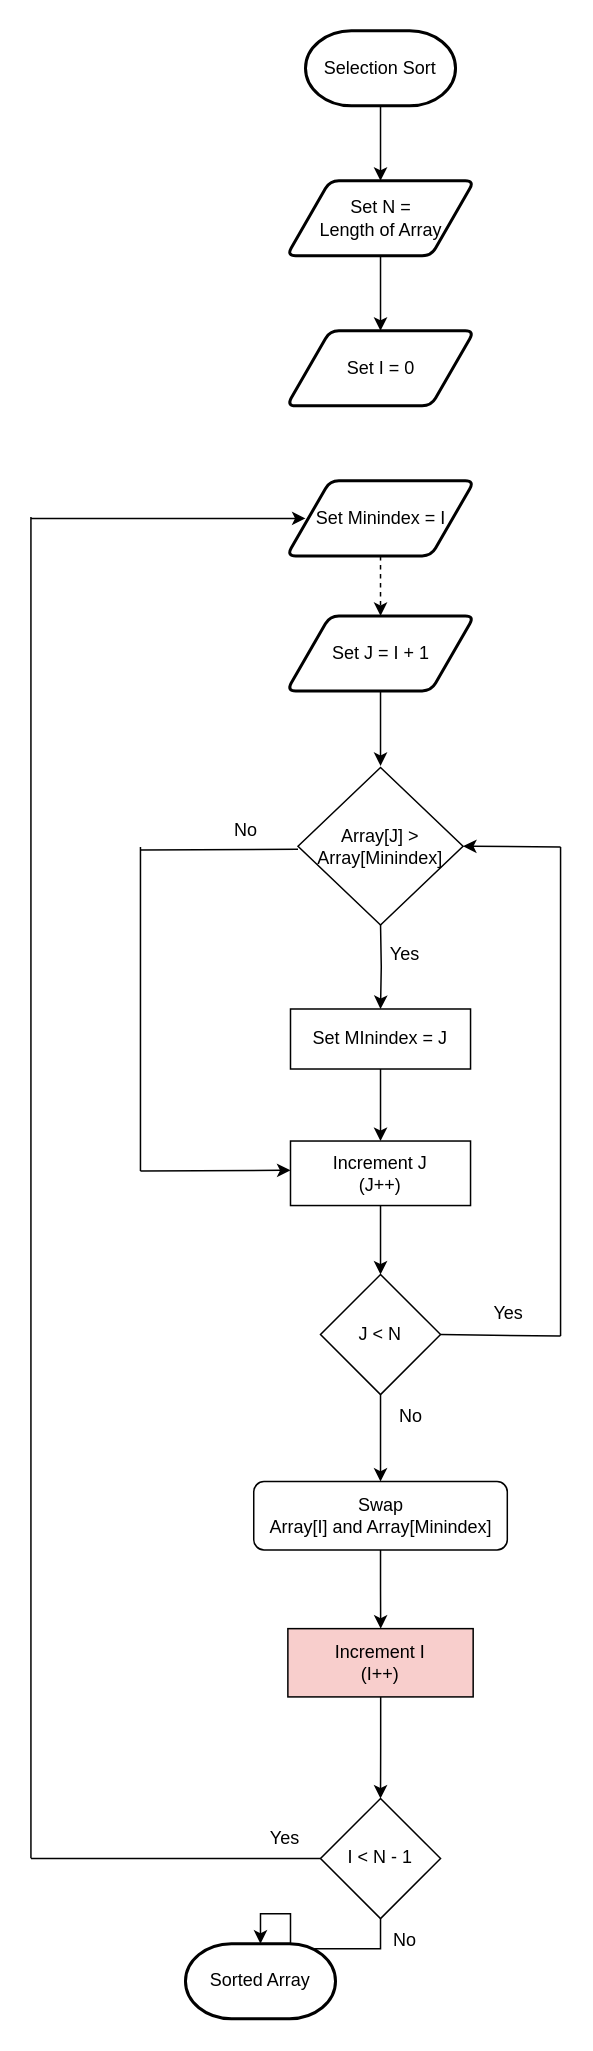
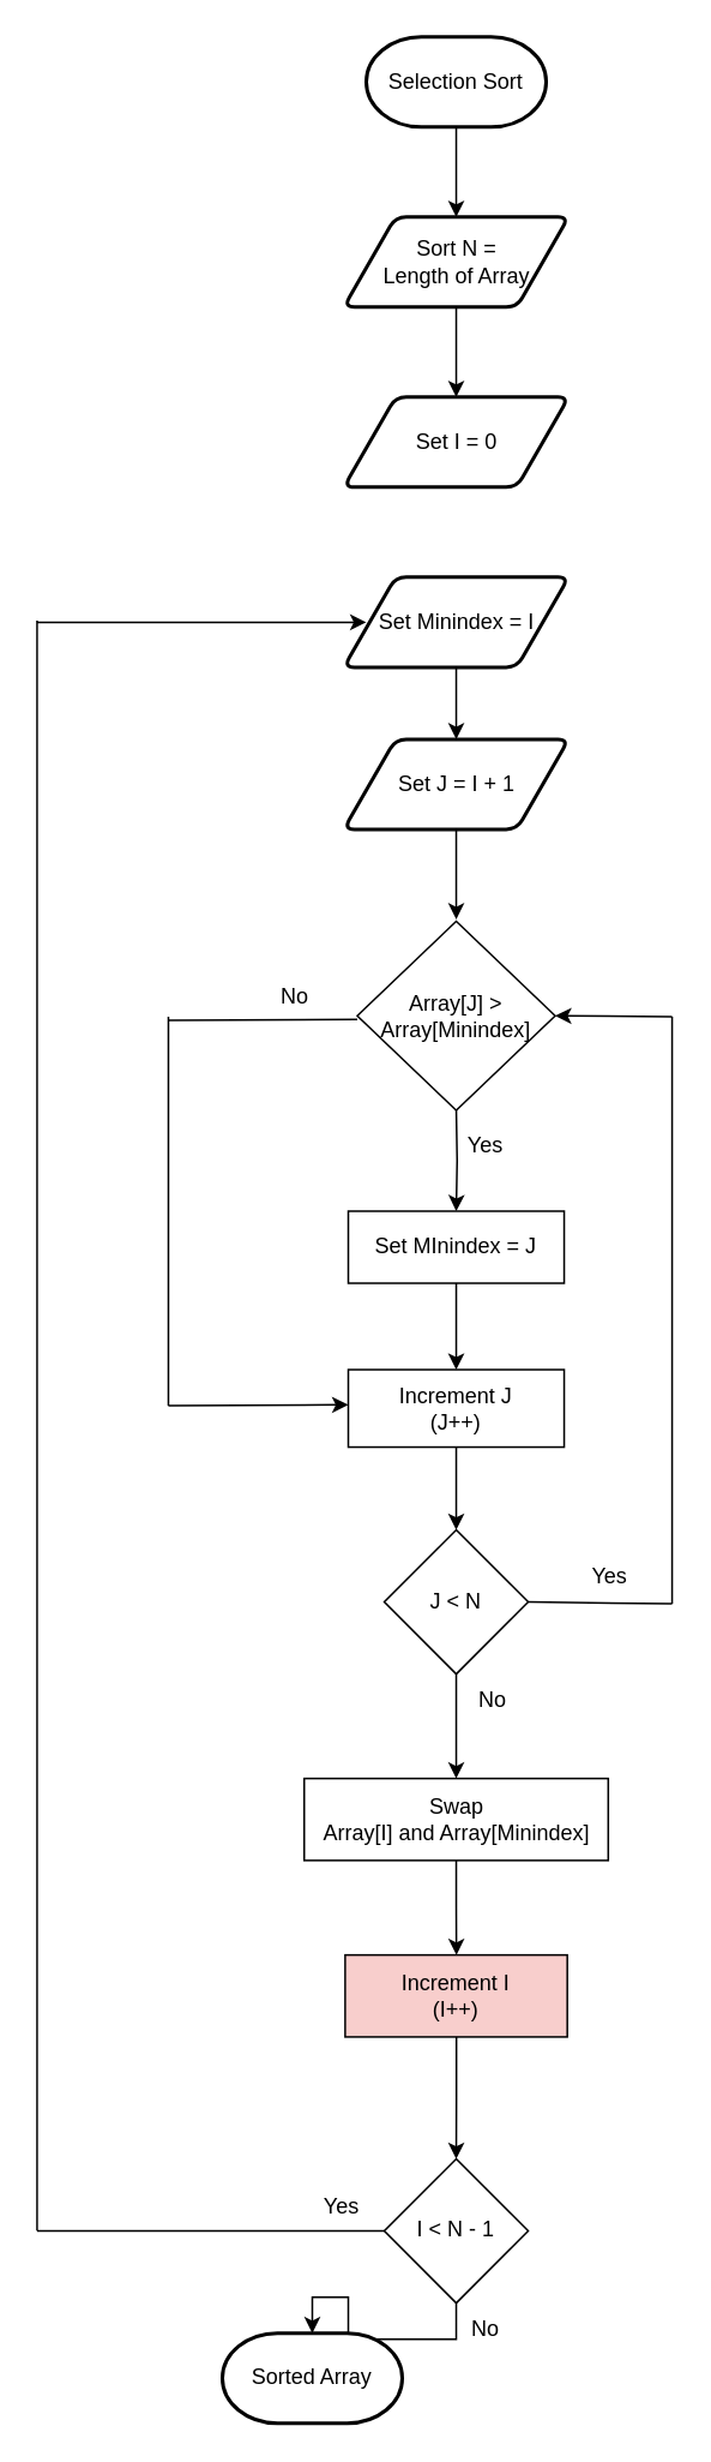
- <mxCell id="5" value="Set N =&lt;div&gt;Length of Array&lt;/div&gt;" style="shape=parallelogram;html=1;strokeWidth=2;perimeter=parallelogramPerimeter;whiteSpace=wrap;rounded=1;arcSize=12;size=0.23;" vertex="1" parent="1"><mxGeometry x="190.5" y="120" width="125" height="50" as="geometry" /></mxCell>
+ <mxCell id="5" value="Sort N =&lt;div&gt;Length of Array&lt;/div&gt;" style="shape=parallelogram;html=1;strokeWidth=2;perimeter=parallelogramPerimeter;whiteSpace=wrap;rounded=1;arcSize=12;size=0.23;" vertex="1" parent="1"><mxGeometry x="190.5" y="120" width="125" height="50" as="geometry" /></mxCell>
- <mxCell id="7" value="" style="edgeStyle=orthogonalEdgeStyle;rounded=0;orthogonalLoop=1;jettySize=auto;html=1;dashed=1;" edge="1" parent="1" source="8" target="10"><mxGeometry relative="1" as="geometry" /></mxCell>
+ <mxCell id="7" value="" style="edgeStyle=orthogonalEdgeStyle;rounded=0;orthogonalLoop=1;jettySize=auto;html=1;" edge="1" parent="1" source="8" target="10"><mxGeometry relative="1" as="geometry" /></mxCell>
- <mxCell id="19" value="Swap&lt;div&gt;Array[I] and Array[Minindex]&lt;/div&gt;" style="whiteSpace=wrap;html=1;rounded=1;" vertex="1" parent="1"><mxGeometry x="168.5" y="987" width="169" height="45.5" as="geometry" /></mxCell>
+ <mxCell id="19" value="Swap&lt;div&gt;Array[I] and Array[Minindex]&lt;/div&gt;" style="whiteSpace=wrap;html=1;rounded=0;" vertex="1" parent="1"><mxGeometry x="168.5" y="987" width="169" height="45.5" as="geometry" /></mxCell>
